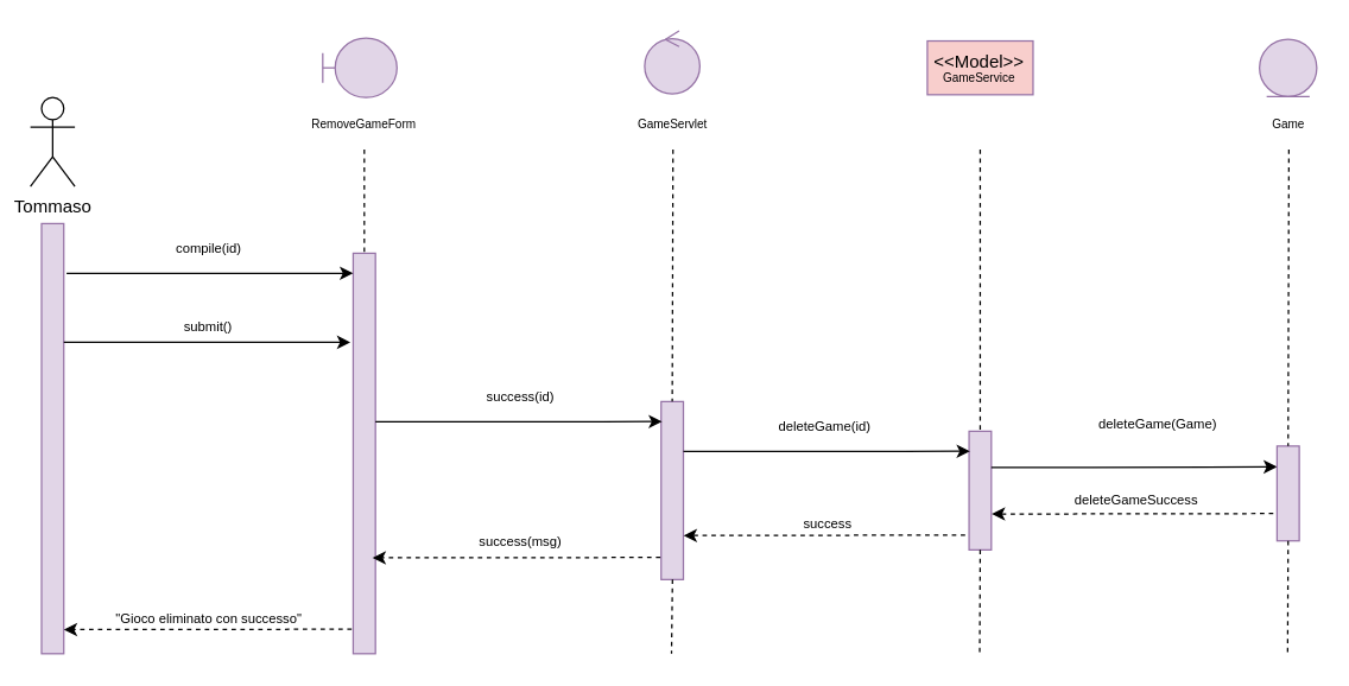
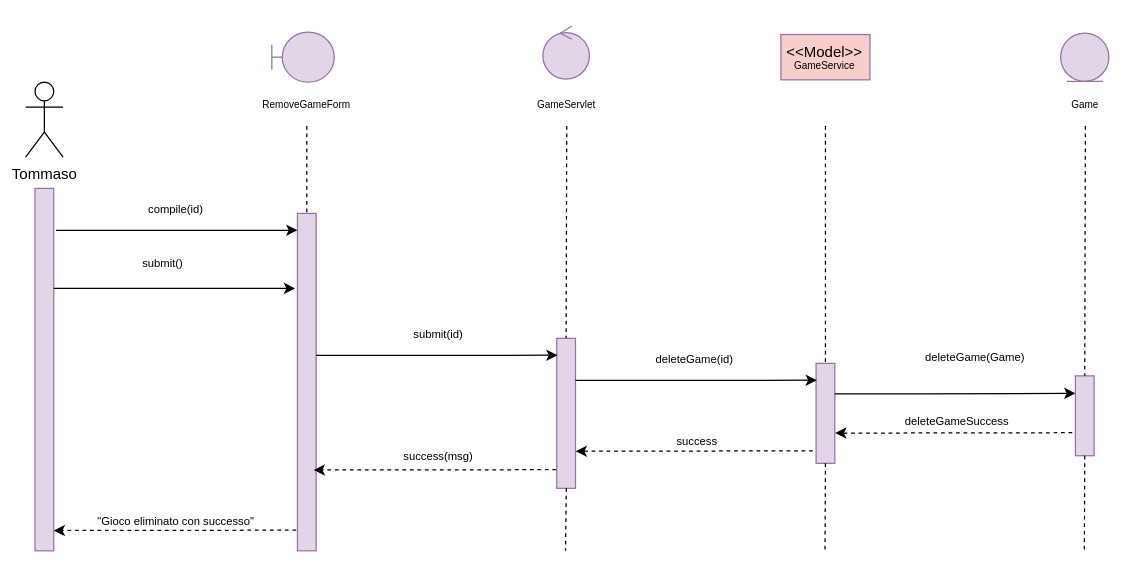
- <mxCell id="7" value="submit()" style="text;html=1;strokeColor=none;fillColor=none;align=center;verticalAlign=middle;whiteSpace=wrap;rounded=0;fontSize=9;" vertex="1" parent="1"><mxGeometry x="80" y="210" width="120" height="20" as="geometry" /></mxCell>
+ <mxCell id="7" value="submit()" style="text;html=1;strokeColor=none;fillColor=none;align=center;verticalAlign=middle;whiteSpace=wrap;rounded=0;fontSize=9;" vertex="1" parent="1"><mxGeometry x="70" y="200" width="120" height="20" as="geometry" /></mxCell>
- <mxCell id="25" value="&lt;div style=&quot;font-size: 9px&quot;&gt;&lt;font style=&quot;font-size: 9px&quot;&gt;success(id)&lt;/font&gt;&lt;/div&gt;" style="text;html=1;strokeColor=none;fillColor=none;align=center;verticalAlign=middle;whiteSpace=wrap;rounded=0;fontSize=9;" vertex="1" parent="1"><mxGeometry x="252.5" y="250" width="195" height="33.5" as="geometry" /></mxCell>
+ <mxCell id="25" value="&lt;div style=&quot;font-size: 9px&quot;&gt;&lt;font style=&quot;font-size: 9px&quot;&gt;submit(id)&lt;/font&gt;&lt;/div&gt;" style="text;html=1;strokeColor=none;fillColor=none;align=center;verticalAlign=middle;whiteSpace=wrap;rounded=0;fontSize=9;" vertex="1" parent="1"><mxGeometry x="252.5" y="250" width="195" height="33.5" as="geometry" /></mxCell>
